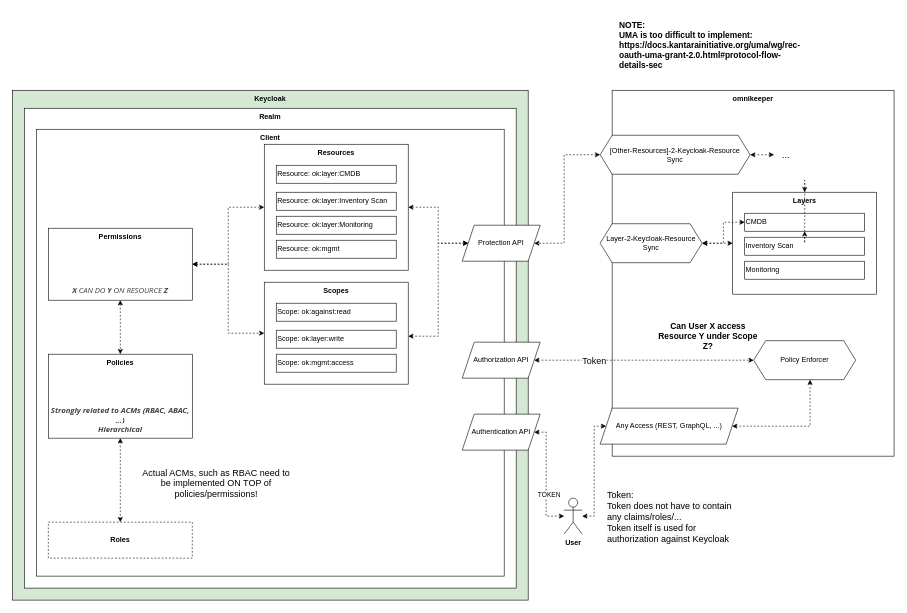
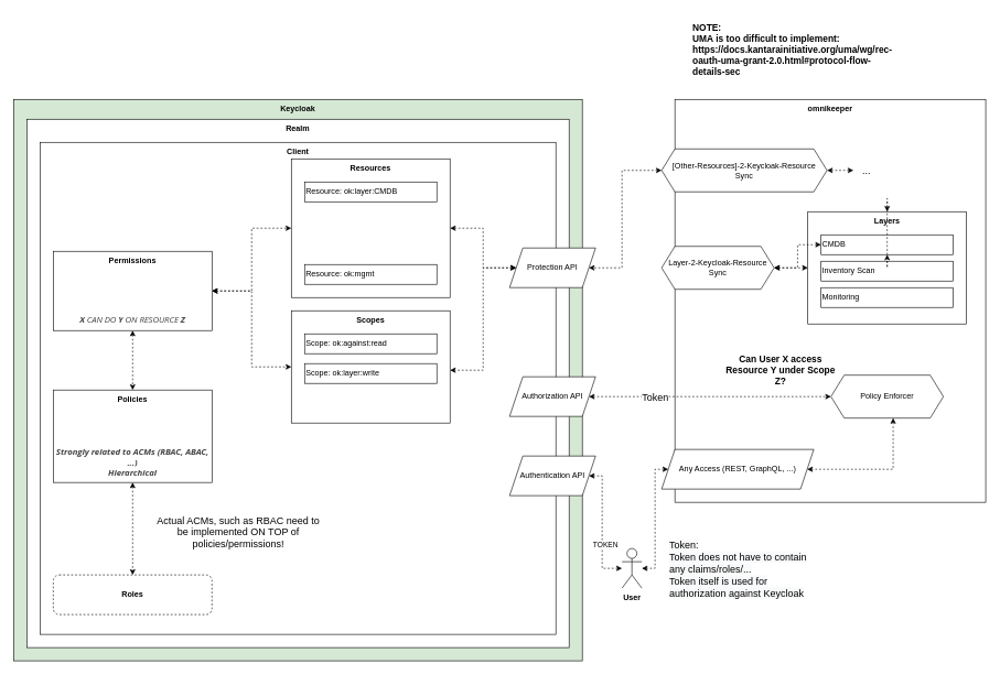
- <mxCell id="36" value="NOTE:&lt;br&gt;UMA is too difficult to implement:&amp;nbsp;&lt;br&gt;https://docs.kantarainitiative.org/uma/wg/rec-oauth-uma-grant-2.0.html#protocol-flow-details-sec" style="text;html=1;strokeColor=none;fillColor=none;align=left;verticalAlign=middle;whiteSpace=wrap;rounded=0;fontStyle=1;fontSize=14;" vertex="1" parent="1"><mxGeometry x="1030" width="320" height="110" as="geometry" y="20" /></mxCell>
+ <mxCell id="36" value="NOTE:&lt;br&gt;UMA is too difficult to implement:&amp;nbsp;&lt;br&gt;https://docs.kantarainitiative.org/uma/wg/rec-oauth-uma-grant-2.0.html#protocol-flow-details-sec" style="text;html=1;strokeColor=none;fillColor=none;align=left;verticalAlign=middle;whiteSpace=wrap;rounded=0;fontStyle=1;fontSize=14;" vertex="1" parent="1"><mxGeometry x="1045" y="20" width="320" height="110" as="geometry" /></mxCell>
- <mxCell id="8" value="Resource: ok:layer:Inventory Scan" style="rounded=0;whiteSpace=wrap;html=1;align=left;" vertex="1" parent="5"><mxGeometry x="20" y="80" width="200" height="30" as="geometry" /></mxCell>
- <mxCell id="9" value="Resource: ok:layer:Monitoring" style="rounded=0;whiteSpace=wrap;html=1;align=left;" vertex="1" parent="5"><mxGeometry x="20" y="120" width="200" height="30" as="geometry" /></mxCell>
- <mxCell id="52" value="Scope: ok:mgmt:access" style="rounded=0;whiteSpace=wrap;html=1;align=left;" vertex="1" parent="48"><mxGeometry x="20" y="120" width="200" height="30" as="geometry" /></mxCell>
- <mxCell id="54" value="Roles" style="rounded=0;whiteSpace=wrap;html=1;verticalAlign=middle;fontStyle=1;dashed=1;" vertex="1" parent="1"><mxGeometry x="80" y="870" width="240" height="60" as="geometry" /></mxCell>
+ <mxCell id="54" value="Roles" style="whiteSpace=wrap;html=1;verticalAlign=middle;fontStyle=1;dashed=1;rounded=1;" vertex="1" parent="1"><mxGeometry x="80" y="870" width="240" height="60" as="geometry" /></mxCell>
